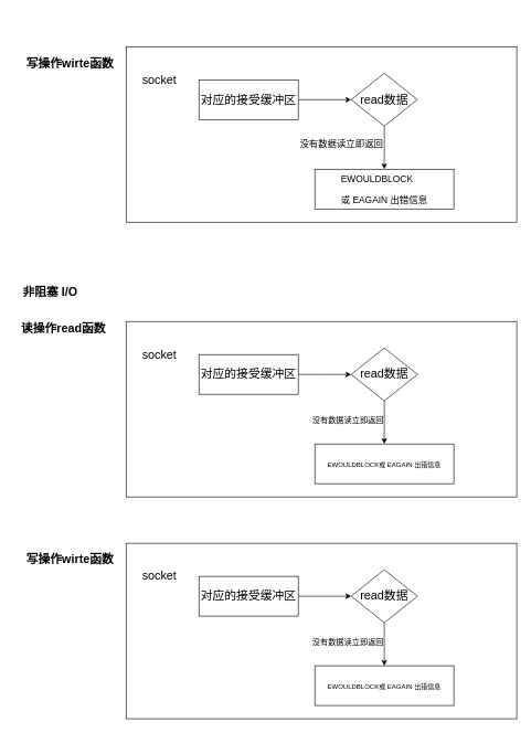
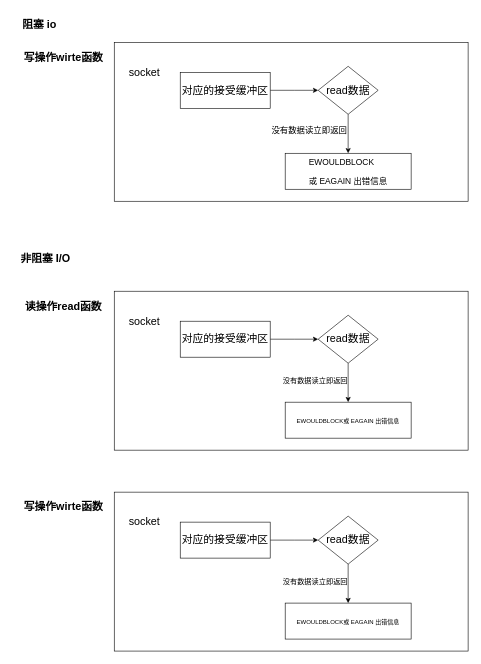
+ <mxCell id="3" value="&lt;font style=&quot;font-size: 18px;&quot;&gt;&lt;b&gt;阻塞 io&lt;/b&gt;&lt;/font&gt;" style="text;html=1;resizable=0;autosize=1;align=center;verticalAlign=middle;points=[];fillColor=none;strokeColor=none;rounded=0;" vertex="1" parent="1"><mxGeometry x="25" y="20" width="80" height="40" as="geometry" /></mxCell>
- <mxCell id="4" value="&lt;font style=&quot;font-size: 18px;&quot;&gt;&lt;b&gt;非阻塞 I/O&lt;/b&gt;&lt;/font&gt;" style="text;html=1;resizable=0;autosize=1;align=center;verticalAlign=middle;points=[];fillColor=none;strokeColor=none;rounded=0;" vertex="1" parent="1"><mxGeometry x="20" y="420" width="110" height="40" as="geometry" /></mxCell>
+ <mxCell id="4" value="&lt;font style=&quot;font-size: 18px;&quot;&gt;&lt;b&gt;非阻塞 I/O&lt;/b&gt;&lt;/font&gt;" style="text;html=1;resizable=0;autosize=1;align=center;verticalAlign=middle;points=[];fillColor=none;strokeColor=none;rounded=0;" vertex="1" parent="1"><mxGeometry y="410" width="110" height="40" as="geometry" x="20" /></mxCell>
- <mxCell id="5" value="&lt;article data-content=&quot;[{&amp;quot;type&amp;quot;:&amp;quot;block&amp;quot;,&amp;quot;id&amp;quot;:&amp;quot;ECZx-1654239543630&amp;quot;,&amp;quot;name&amp;quot;:&amp;quot;paragraph&amp;quot;,&amp;quot;data&amp;quot;:{},&amp;quot;nodes&amp;quot;:[{&amp;quot;type&amp;quot;:&amp;quot;text&amp;quot;,&amp;quot;id&amp;quot;:&amp;quot;fXnB-1654239543628&amp;quot;,&amp;quot;leaves&amp;quot;:[{&amp;quot;text&amp;quot;:&amp;quot;读操作&amp;quot;,&amp;quot;marks&amp;quot;:[{&amp;quot;type&amp;quot;:&amp;quot;fontSize&amp;quot;,&amp;quot;value&amp;quot;:18},{&amp;quot;type&amp;quot;:&amp;quot;bold&amp;quot;}]}]}],&amp;quot;state&amp;quot;:{}}]&quot;&gt;&lt;div style=&quot;line-height: 1.75; font-size: 14px; text-align: left;&quot;&gt;&lt;span style=&quot;font-size: 18px;font-weight: bold;&quot;&gt;读操作read函数&lt;/span&gt;&lt;/div&gt;&lt;/article&gt;" style="text;html=1;resizable=0;autosize=1;align=center;verticalAlign=middle;points=[];fillColor=none;strokeColor=none;rounded=0;fontSize=18;" vertex="1" parent="1"><mxGeometry x="20" y="470" width="150" height="50" as="geometry" /></mxCell>
+ <mxCell id="5" value="&lt;article data-content=&quot;[{&amp;quot;type&amp;quot;:&amp;quot;block&amp;quot;,&amp;quot;id&amp;quot;:&amp;quot;ECZx-1654239543630&amp;quot;,&amp;quot;name&amp;quot;:&amp;quot;paragraph&amp;quot;,&amp;quot;data&amp;quot;:{},&amp;quot;nodes&amp;quot;:[{&amp;quot;type&amp;quot;:&amp;quot;text&amp;quot;,&amp;quot;id&amp;quot;:&amp;quot;fXnB-1654239543628&amp;quot;,&amp;quot;leaves&amp;quot;:[{&amp;quot;text&amp;quot;:&amp;quot;读操作&amp;quot;,&amp;quot;marks&amp;quot;:[{&amp;quot;type&amp;quot;:&amp;quot;fontSize&amp;quot;,&amp;quot;value&amp;quot;:18},{&amp;quot;type&amp;quot;:&amp;quot;bold&amp;quot;}]}]}],&amp;quot;state&amp;quot;:{}}]&quot;&gt;&lt;div style=&quot;line-height: 1.75; font-size: 14px; text-align: left;&quot;&gt;&lt;span style=&quot;font-size: 18px;font-weight: bold;&quot;&gt;读操作read函数&lt;/span&gt;&lt;/div&gt;&lt;/article&gt;" style="text;html=1;resizable=0;autosize=1;align=center;verticalAlign=middle;points=[];fillColor=none;strokeColor=none;rounded=0;fontSize=18;" vertex="1" parent="1"><mxGeometry x="30" y="485" width="150" height="50" as="geometry" /></mxCell>
